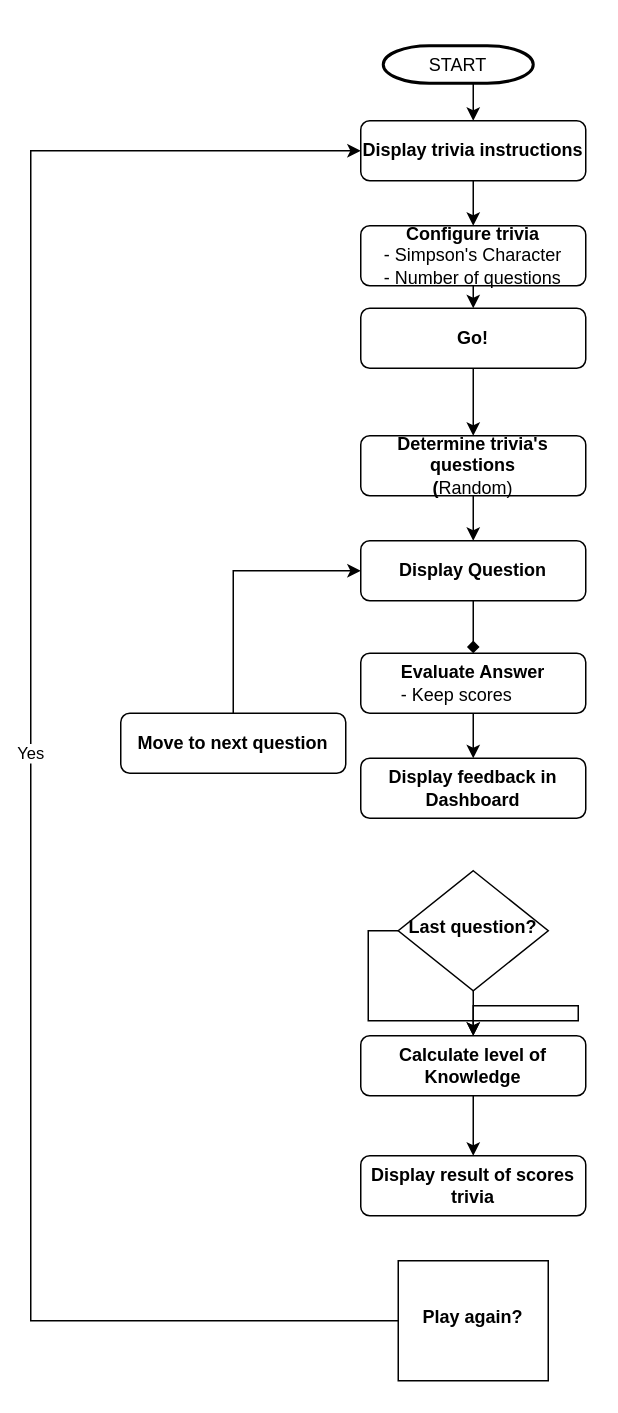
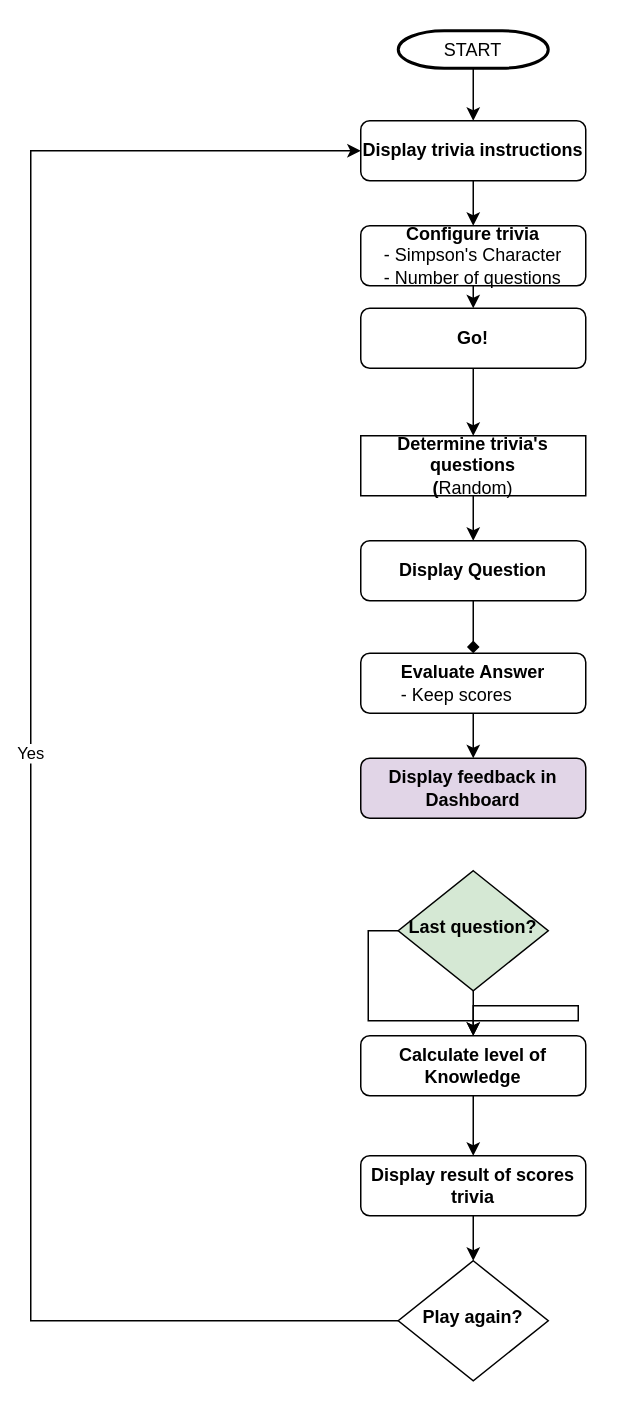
- <mxCell id="27" value="START" style="strokeWidth=2;html=1;shape=mxgraph.flowchart.terminator;whiteSpace=wrap;" parent="1" vertex="1"><mxGeometry x="255" y="30" width="100" height="25" as="geometry" /></mxCell>
+ <mxCell id="27" value="START" style="strokeWidth=2;html=1;shape=mxgraph.flowchart.terminator;whiteSpace=wrap;" parent="1" vertex="1"><mxGeometry x="265" y="20" width="100" height="25" as="geometry" /></mxCell>
- <mxCell id="12" value="&lt;b&gt;Determine trivia's questions&lt;br&gt;(&lt;/b&gt;Random)" style="rounded=1;whiteSpace=wrap;html=1;fontSize=12;glass=0;strokeWidth=1;shadow=0;" parent="1" vertex="1"><mxGeometry x="240" y="290" width="150" height="40" as="geometry" /></mxCell>
+ <mxCell id="12" value="&lt;b&gt;Determine trivia's questions&lt;br&gt;(&lt;/b&gt;Random)" style="whiteSpace=wrap;html=1;fontSize=12;glass=0;strokeWidth=1;shadow=0;rounded=0;" parent="1" vertex="1"><mxGeometry x="240" y="290" width="150" height="40" as="geometry" /></mxCell>
- <mxCell id="18" style="edgeStyle=orthogonalEdgeStyle;rounded=0;orthogonalLoop=1;jettySize=auto;html=1;exitX=0.5;exitY=0;exitDx=0;exitDy=0;entryX=0;entryY=0.5;entryDx=0;entryDy=0;" parent="1" source="19" target="14" edge="1"><mxGeometry relative="1" as="geometry" /></mxCell>
- <mxCell id="19" value="&lt;b&gt;Move to next question&lt;/b&gt;" style="rounded=1;whiteSpace=wrap;html=1;fontSize=12;glass=0;strokeWidth=1;shadow=0;" parent="1" vertex="1"><mxGeometry x="80" y="475" width="150" height="40" as="geometry" /></mxCell>
- <mxCell id="17" value="&lt;b&gt;Display feedback in Dashboard&lt;/b&gt;" style="rounded=1;whiteSpace=wrap;html=1;fontSize=12;glass=0;strokeWidth=1;shadow=0;" parent="1" vertex="1"><mxGeometry x="240" y="505" width="150" height="40" as="geometry" /></mxCell>
+ <mxCell id="17" value="&lt;b&gt;Display feedback in Dashboard&lt;/b&gt;" style="rounded=1;whiteSpace=wrap;html=1;fontSize=12;glass=0;strokeWidth=1;shadow=0;fillColor=#e1d5e7;" parent="1" vertex="1"><mxGeometry x="240" y="505" width="150" height="40" as="geometry" /></mxCell>
- <mxCell id="6" value="Last question?" style="rhombus;whiteSpace=wrap;html=1;shadow=0;fontFamily=Helvetica;fontSize=12;align=center;strokeWidth=1;spacing=6;spacingTop=-4;fontStyle=1" parent="1" vertex="1"><mxGeometry x="265" y="580" width="100" height="80" as="geometry" /></mxCell>
+ <mxCell id="6" value="Last question?" style="rhombus;whiteSpace=wrap;html=1;shadow=0;fontFamily=Helvetica;fontSize=12;align=center;strokeWidth=1;spacing=6;spacingTop=-4;fontStyle=1;fillColor=#d5e8d4;" parent="1" vertex="1"><mxGeometry x="265" y="580" width="100" height="80" as="geometry" /></mxCell>
+ <mxCell id="22" value="" style="edgeStyle=orthogonalEdgeStyle;rounded=0;orthogonalLoop=1;jettySize=auto;html=1;" parent="1" source="23" target="25" edge="1"><mxGeometry relative="1" as="geometry" /></mxCell>
- <mxCell id="25" value="Play again?" style="whiteSpace=wrap;html=1;shadow=0;fontFamily=Helvetica;fontSize=12;align=center;strokeWidth=1;spacing=6;spacingTop=-4;fontStyle=1;rounded=0;" parent="1" vertex="1"><mxGeometry x="265" y="840" width="100" height="80" as="geometry" /></mxCell>
+ <mxCell id="25" value="Play again?" style="rhombus;whiteSpace=wrap;html=1;shadow=0;fontFamily=Helvetica;fontSize=12;align=center;strokeWidth=1;spacing=6;spacingTop=-4;fontStyle=1" parent="1" vertex="1"><mxGeometry x="265" y="840" width="100" height="80" as="geometry" /></mxCell>
